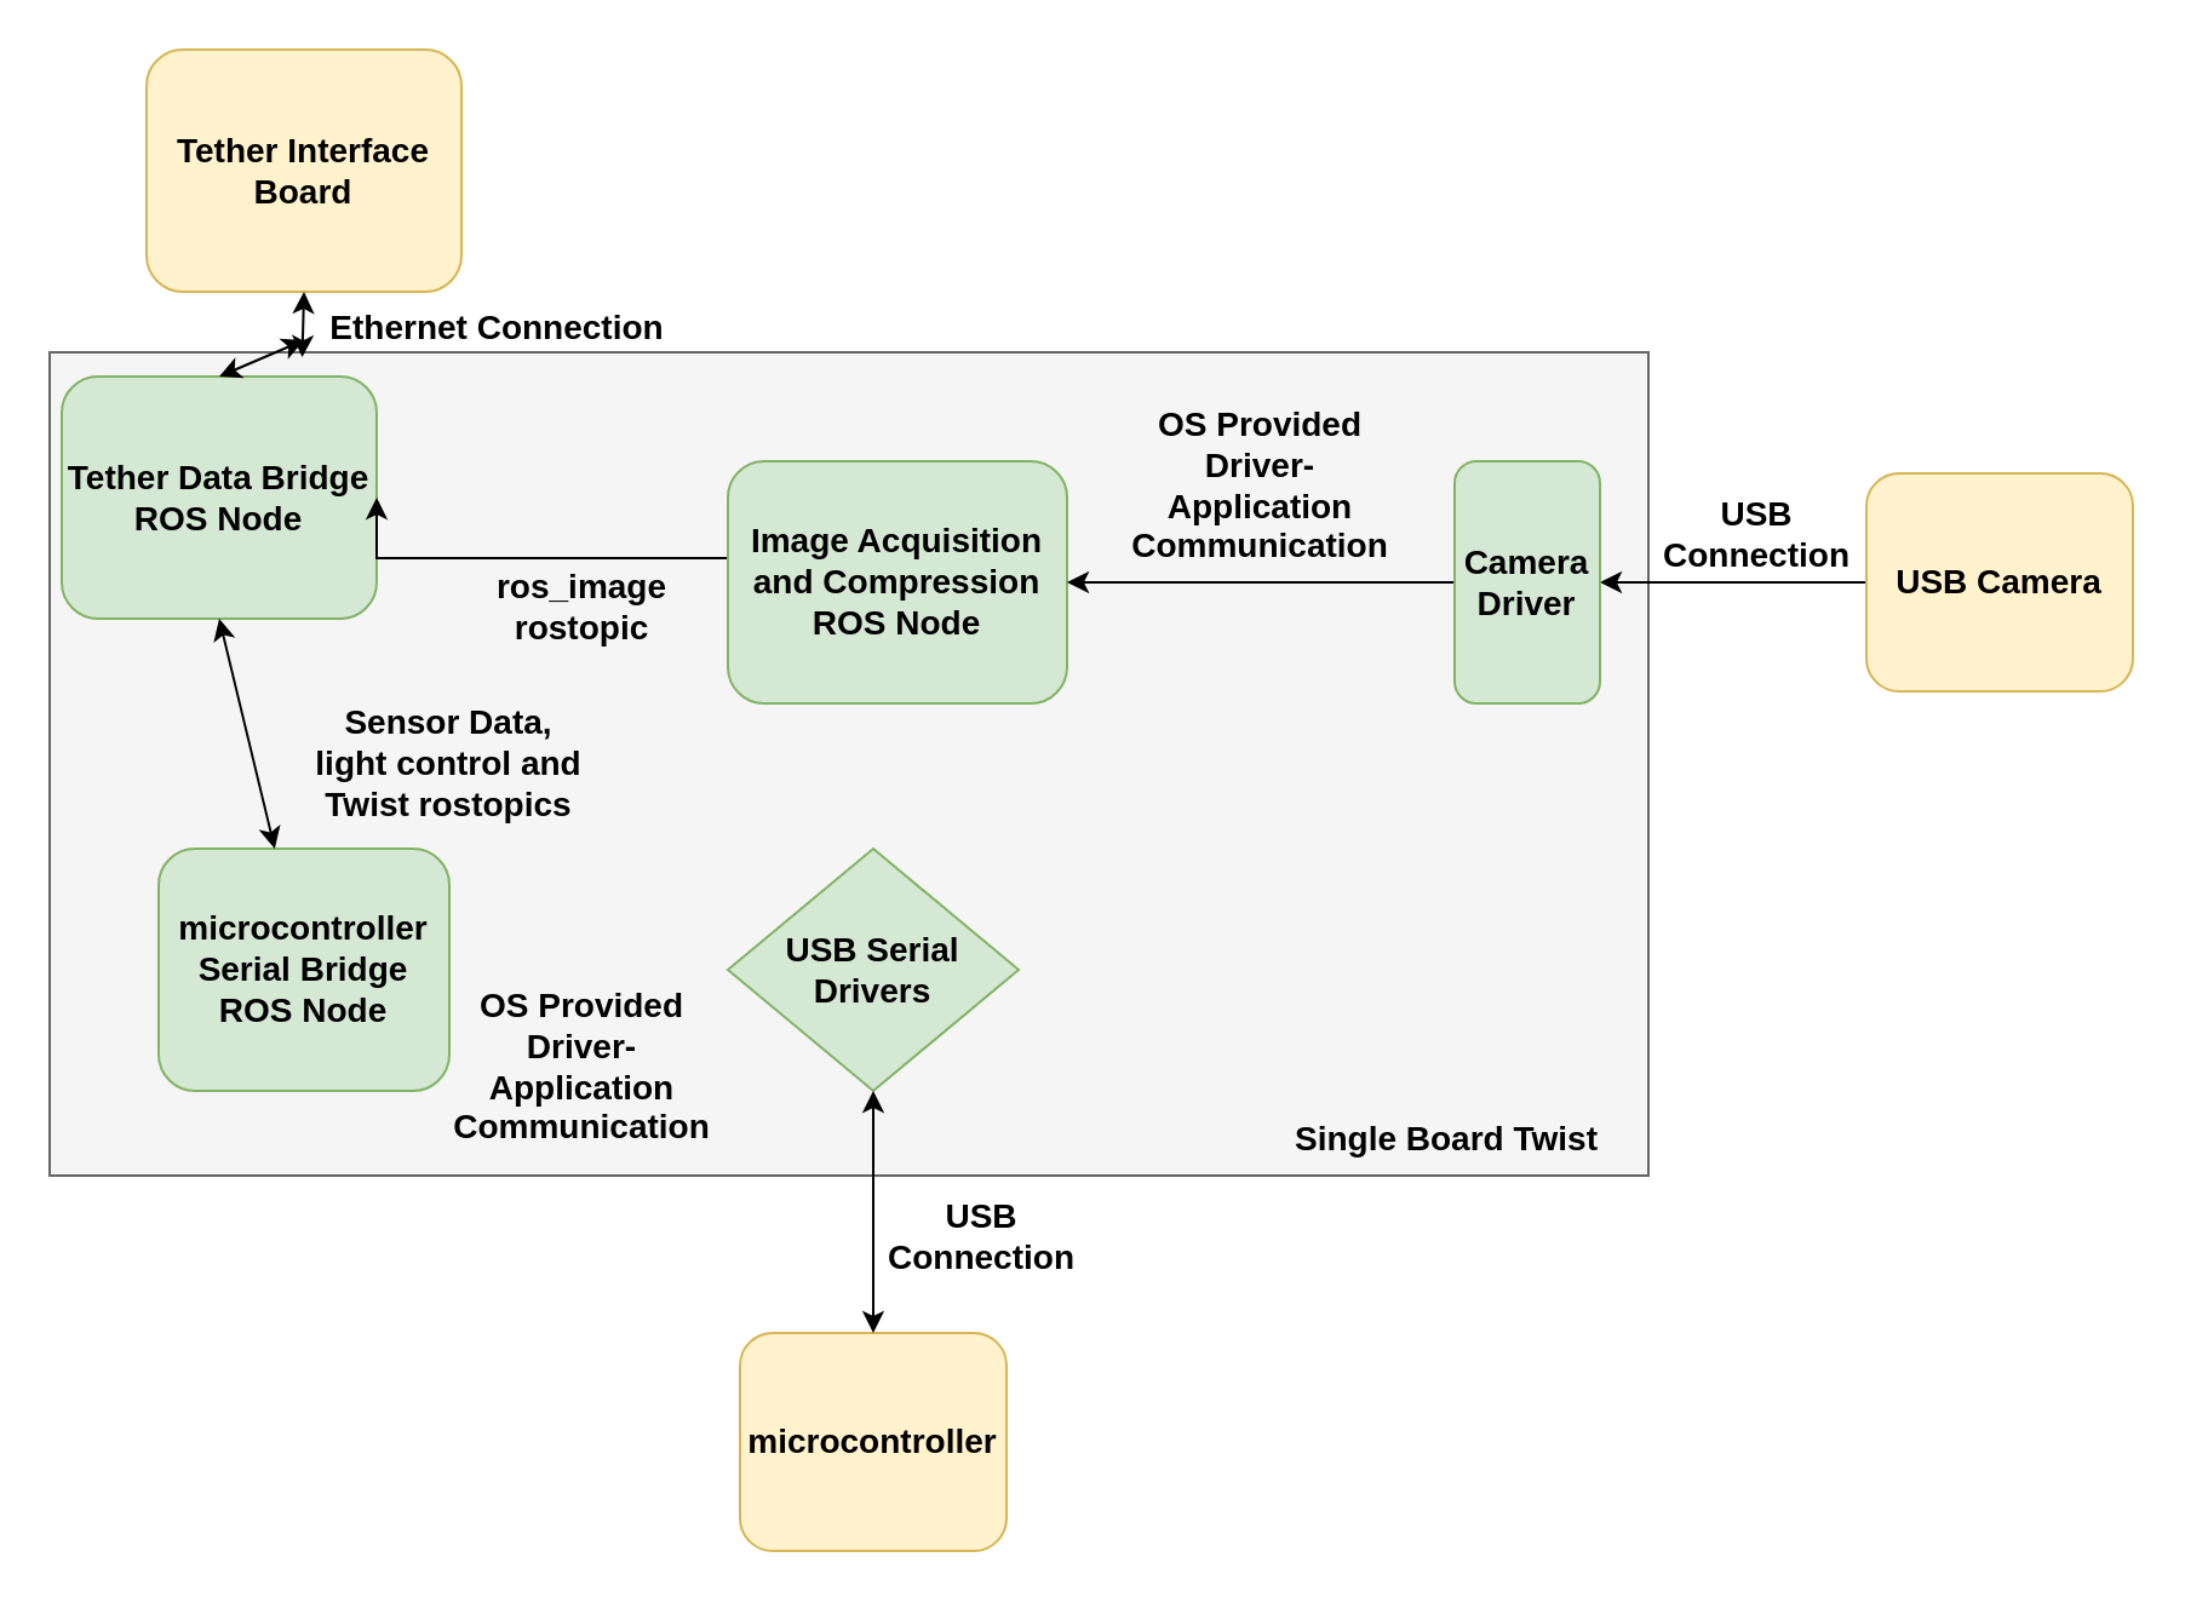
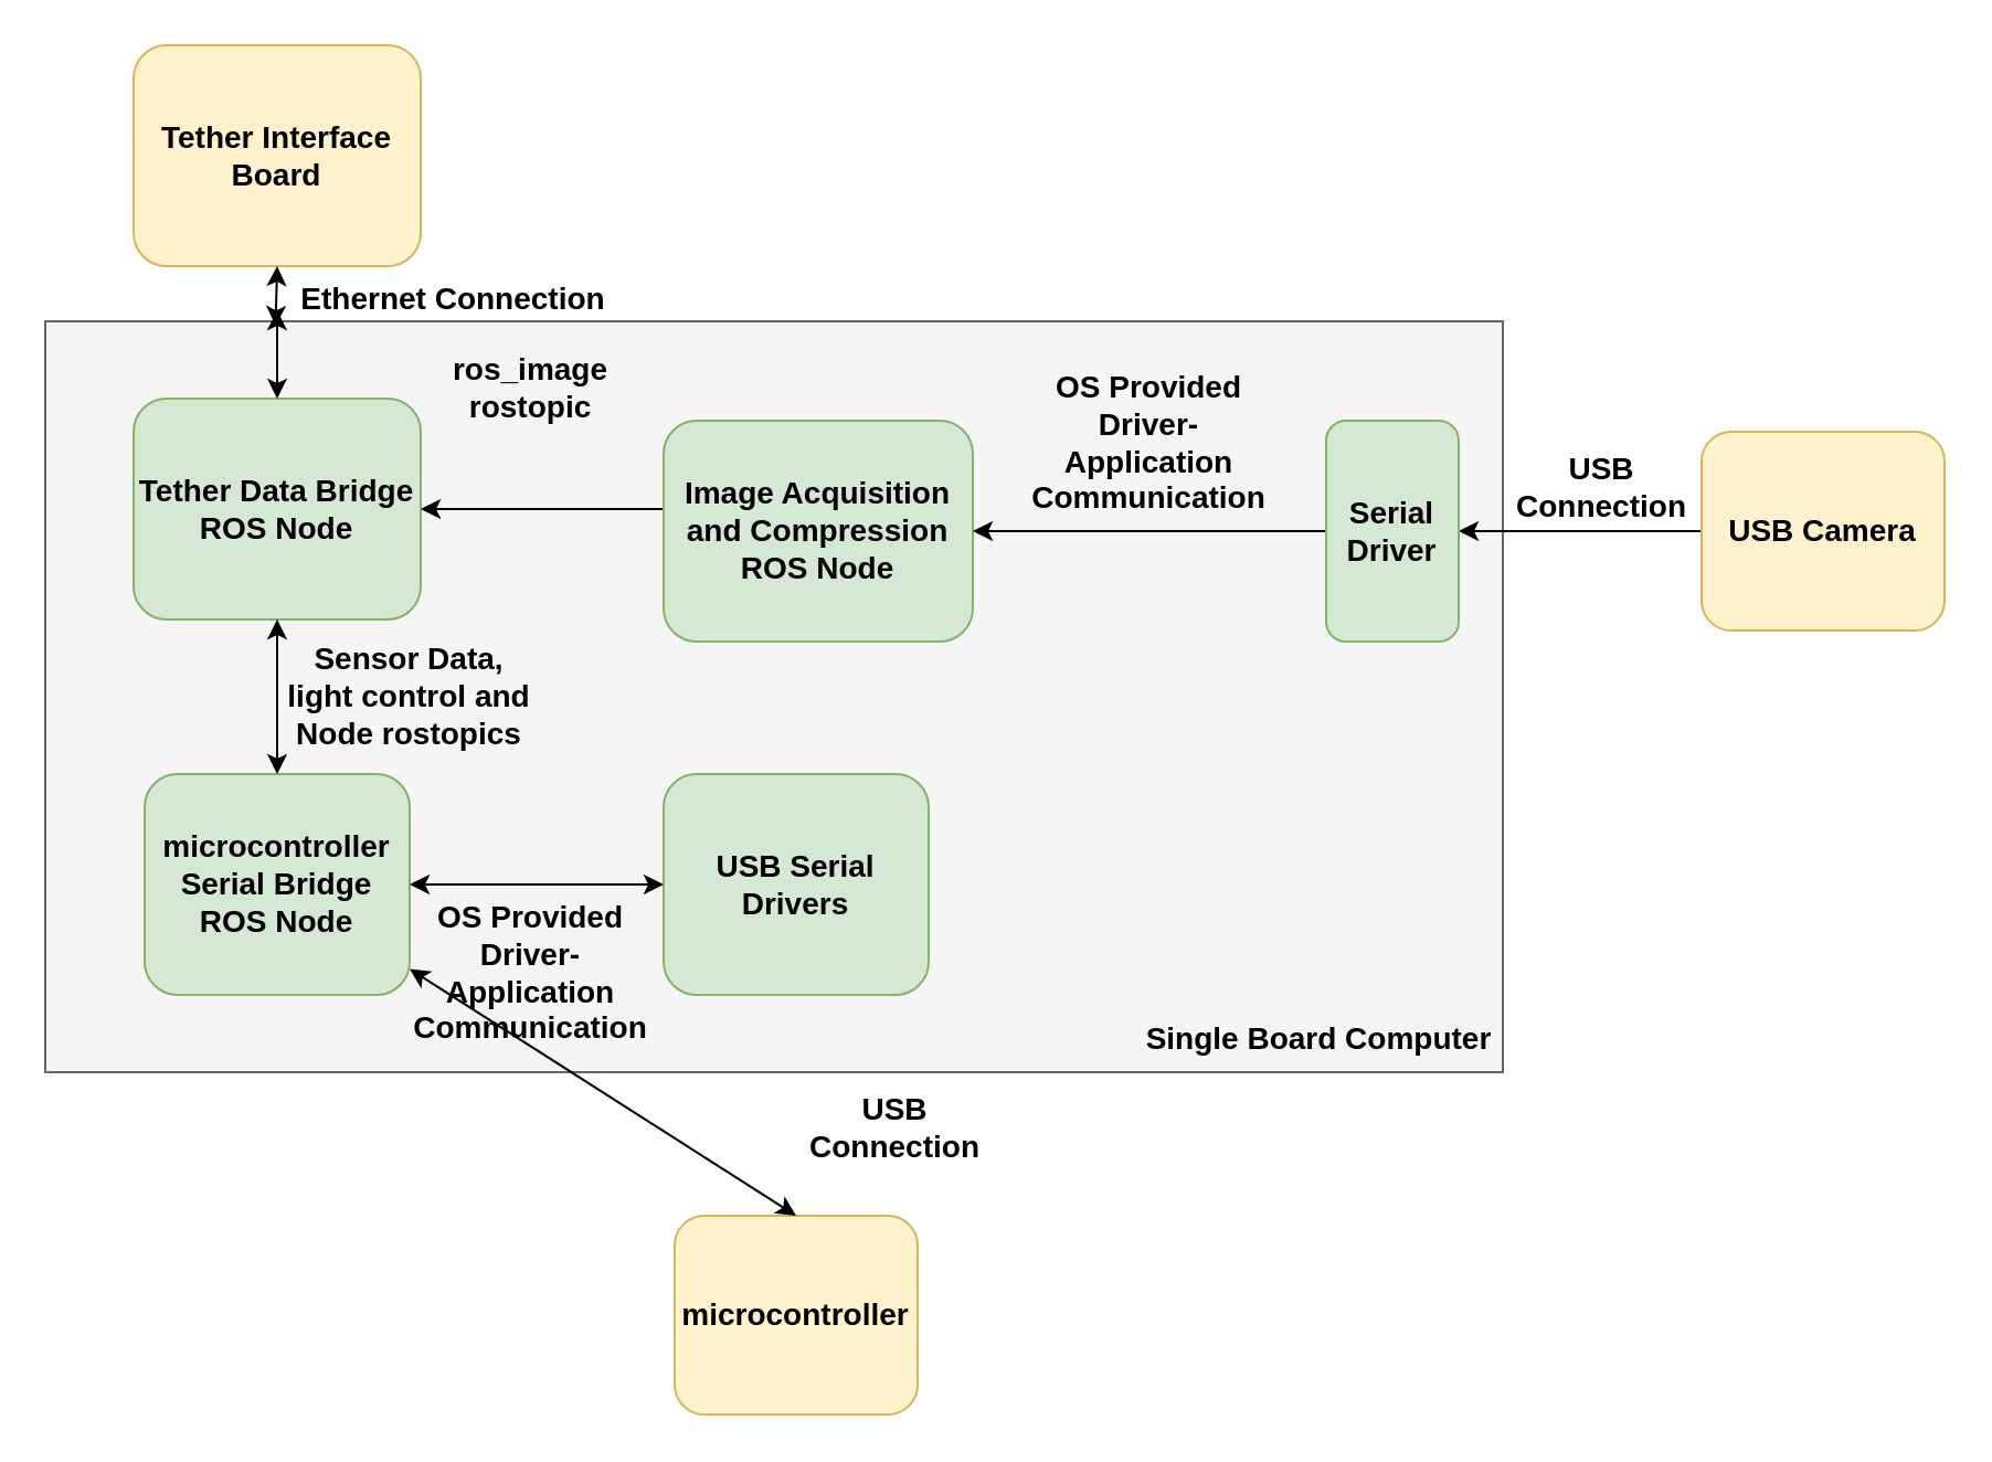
- <mxCell id="4" value="Tether Data Bridge ROS Node" style="rounded=1;whiteSpace=wrap;html=1;fontSize=14;fillColor=#d5e8d4;strokeColor=#82b366;fontStyle=1" vertex="1" parent="1"><mxGeometry x="25" y="155" width="130" height="100" as="geometry" /></mxCell>
+ <mxCell id="4" value="Tether Data Bridge ROS Node" style="rounded=1;whiteSpace=wrap;html=1;fontSize=14;fillColor=#d5e8d4;strokeColor=#82b366;fontStyle=1" vertex="1" parent="1"><mxGeometry x="60" y="180" width="130" height="100" as="geometry" /></mxCell>
- <mxCell id="14" value="Camera Driver" style="rounded=1;whiteSpace=wrap;html=1;fontSize=14;fillColor=#d5e8d4;strokeColor=#82b366;fontStyle=1" vertex="1" parent="1"><mxGeometry x="600" y="190" width="60" height="100" as="geometry" /></mxCell>
+ <mxCell id="14" value="Serial Driver" style="rounded=1;whiteSpace=wrap;html=1;fontSize=14;fillColor=#d5e8d4;strokeColor=#82b366;fontStyle=1" vertex="1" parent="1"><mxGeometry x="600" y="190" width="60" height="100" as="geometry" /></mxCell>
- <mxCell id="18" value="ros_image rostopic" style="text;html=1;strokeColor=none;fillColor=none;align=center;verticalAlign=middle;whiteSpace=wrap;rounded=0;fontSize=14;fontStyle=1" vertex="1" parent="1"><mxGeometry x="205" y="240" width="70" height="20" as="geometry" /></mxCell>
+ <mxCell id="18" value="ros_image rostopic" style="text;html=1;strokeColor=none;fillColor=none;align=center;verticalAlign=middle;whiteSpace=wrap;rounded=0;fontSize=14;fontStyle=1" vertex="1" parent="1"><mxGeometry x="205" y="165" width="70" height="20" as="geometry" /></mxCell>
- <mxCell id="21" value="Sensor Data, light control and Twist rostopics" style="text;html=1;strokeColor=none;fillColor=none;align=center;verticalAlign=middle;whiteSpace=wrap;rounded=0;fontSize=14;fontStyle=1" vertex="1" parent="1"><mxGeometry x="125" y="305" width="120" height="20" as="geometry" /></mxCell>
+ <mxCell id="21" value="Sensor Data, light control and Node rostopics" style="text;html=1;strokeColor=none;fillColor=none;align=center;verticalAlign=middle;whiteSpace=wrap;rounded=0;fontSize=14;fontStyle=1" vertex="1" parent="1"><mxGeometry x="125" y="305" width="120" height="20" as="geometry" /></mxCell>
+ <mxCell id="23" value="" style="endArrow=classic;startArrow=classic;html=1;fontSize=14;entryX=0;entryY=0.5;entryDx=0;entryDy=0;exitX=1;exitY=0.5;exitDx=0;exitDy=0;" edge="1" parent="1" source="19" target="22"><mxGeometry width="50" height="50" relative="1" as="geometry"><mxPoint x="270" y="590" as="sourcePoint" /><mxPoint x="270" y="520" as="targetPoint" /></mxGeometry></mxCell>
- <mxCell id="22" value="USB Serial Drivers" style="rhombus;whiteSpace=wrap;html=1;fontSize=14;fillColor=#d5e8d4;strokeColor=#82b366;fontStyle=1;" vertex="1" parent="1"><mxGeometry x="300" y="350" width="120" height="100" as="geometry" /></mxCell>
+ <mxCell id="22" value="USB Serial Drivers" style="rounded=1;whiteSpace=wrap;html=1;fontSize=14;fillColor=#d5e8d4;strokeColor=#82b366;fontStyle=1" vertex="1" parent="1"><mxGeometry x="300" y="350" width="120" height="100" as="geometry" /></mxCell>
- <mxCell id="3" value="&lt;b&gt;Single Board Twist&lt;/b&gt;" style="text;html=1;strokeColor=none;fillColor=none;align=center;verticalAlign=middle;whiteSpace=wrap;rounded=0;fontSize=14;" vertex="1" parent="1"><mxGeometry x="497" y="460" width="200" height="20" as="geometry" /></mxCell>
+ <mxCell id="3" value="&lt;b&gt;Single Board Computer&lt;/b&gt;" style="text;html=1;strokeColor=none;fillColor=none;align=center;verticalAlign=middle;whiteSpace=wrap;rounded=0;fontSize=14;" vertex="1" parent="1"><mxGeometry x="497" y="460" width="200" height="20" as="geometry" /></mxCell>
- <mxCell id="25" value="" style="endArrow=classic;startArrow=classic;html=1;fontSize=14;entryX=0.5;entryY=1;entryDx=0;entryDy=0;exitX=0.5;exitY=0;exitDx=0;exitDy=0;" edge="1" parent="1" source="24" target="22"><mxGeometry width="50" height="50" relative="1" as="geometry"><mxPoint x="-40" y="660" as="sourcePoint" /><mxPoint x="10" y="610" as="targetPoint" /></mxGeometry></mxCell>
+ <mxCell id="25" value="" style="endArrow=classic;startArrow=classic;html=1;fontSize=14;exitX=0.5;exitY=0;exitDx=0;exitDy=0;" edge="1" parent="1" source="24" target="19"><mxGeometry width="50" height="50" relative="1" as="geometry"><mxPoint x="-40" y="660" as="sourcePoint" /><mxPoint x="10" y="610" as="targetPoint" /></mxGeometry></mxCell>
